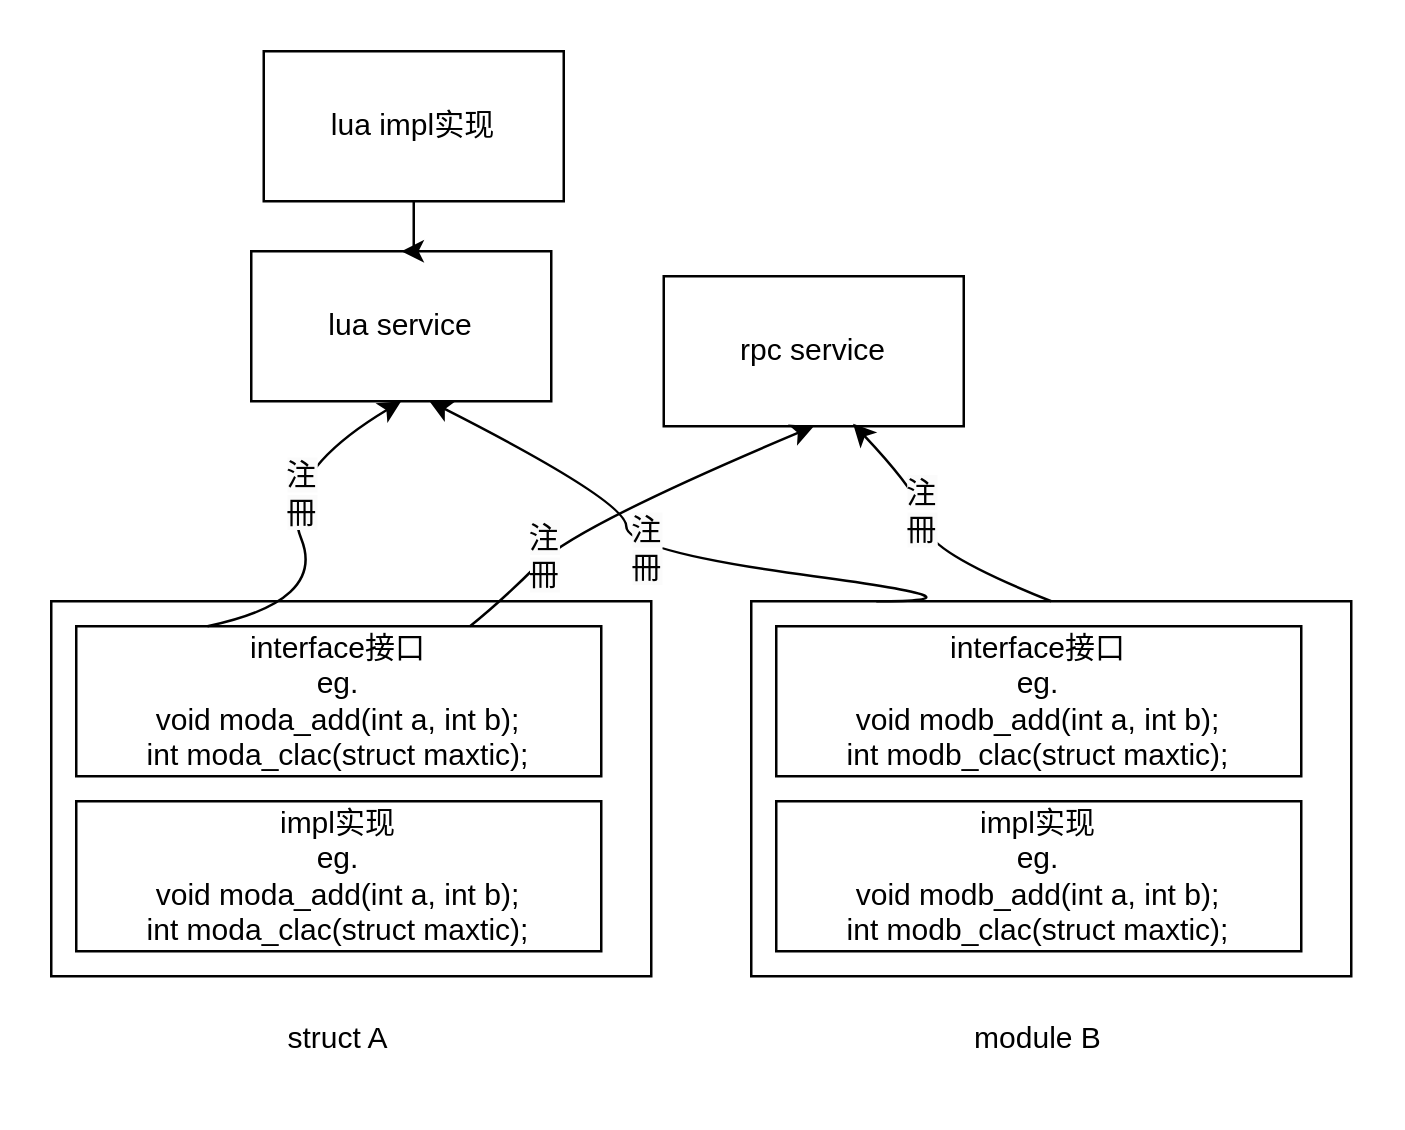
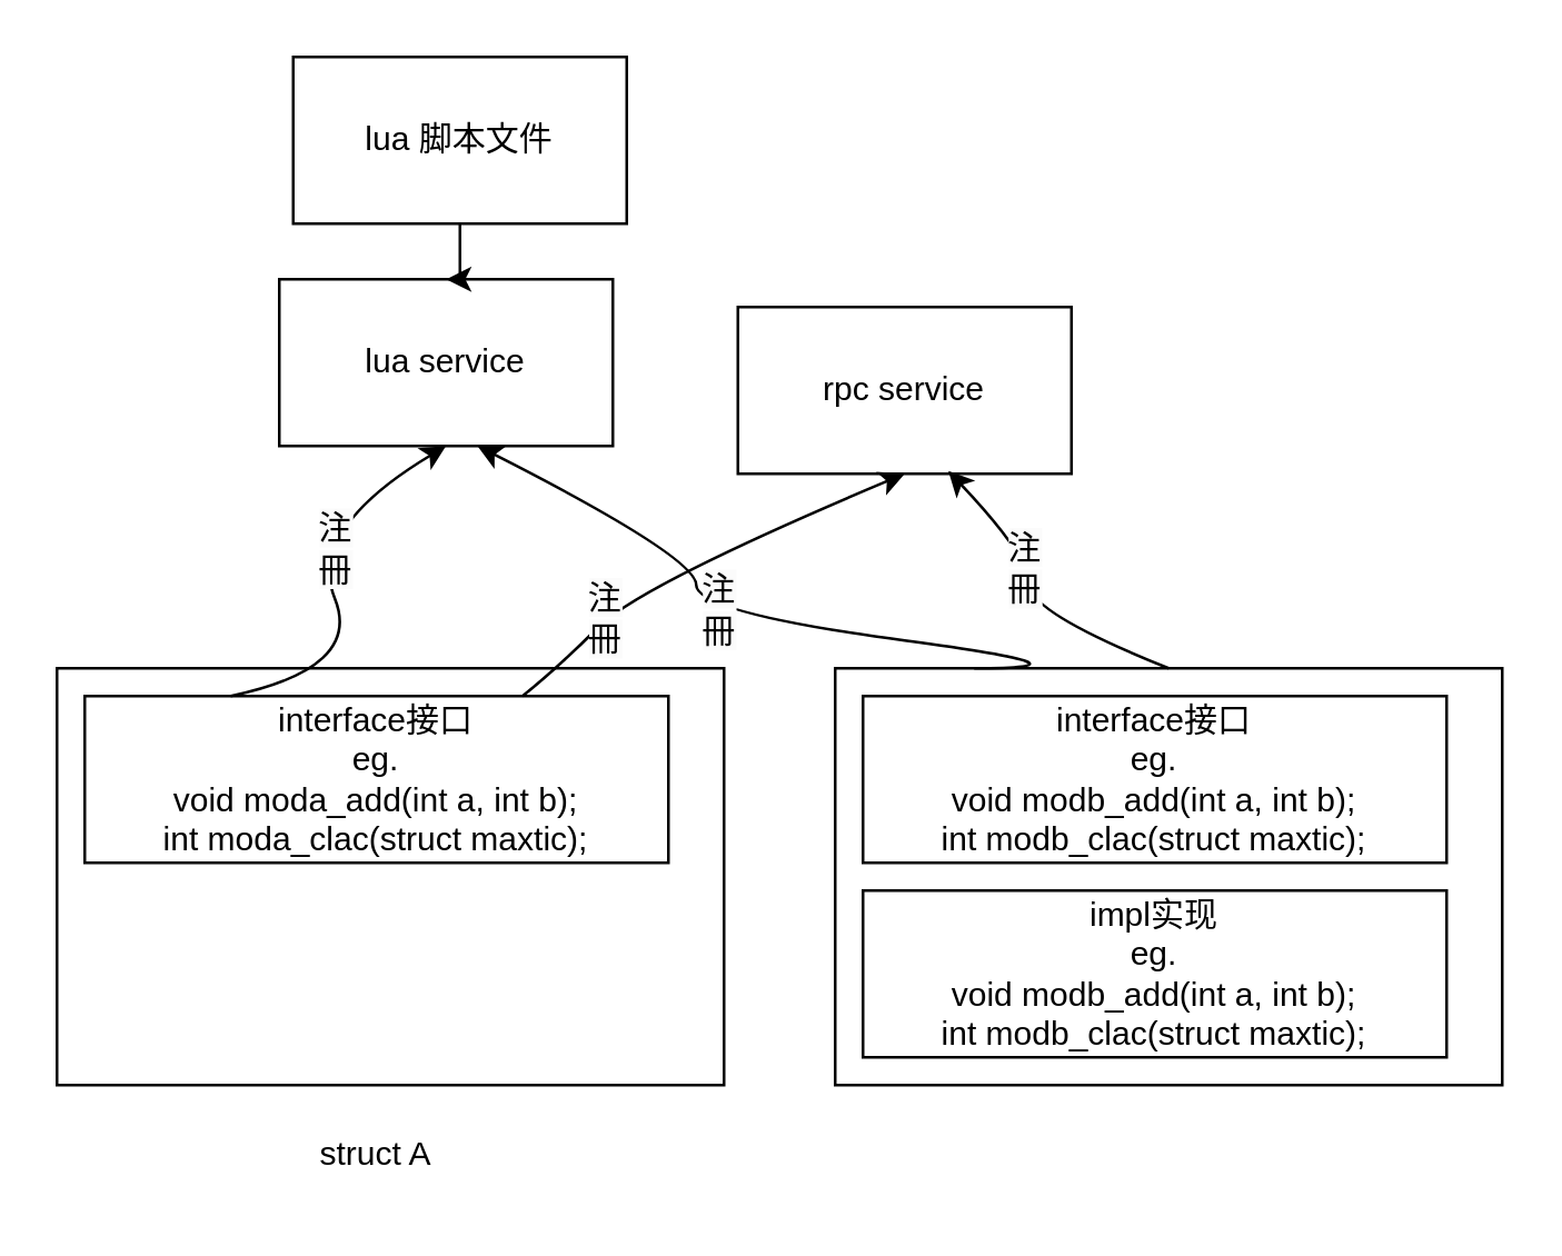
- <mxCell id="21" value="lua impl实现" style="rounded=0;whiteSpace=wrap;html=1;" vertex="1" parent="1"><mxGeometry x="105" y="20" width="120" height="60" as="geometry" /></mxCell>
+ <mxCell id="21" value="lua 脚本文件" style="rounded=0;whiteSpace=wrap;html=1;" vertex="1" parent="1"><mxGeometry x="105" y="20" width="120" height="60" as="geometry" /></mxCell>
- <mxCell id="10" value="impl实现&lt;div&gt;eg.&lt;/div&gt;&lt;div&gt;void moda_add(int a, int b);&lt;/div&gt;&lt;div&gt;int moda_clac(struct maxtic);&lt;/div&gt;" style="rounded=0;whiteSpace=wrap;html=1;" vertex="1" parent="1"><mxGeometry x="30" y="320" width="210" height="60" as="geometry" /></mxCell>
- <mxCell id="15" value="module B" style="text;html=1;align=center;verticalAlign=middle;whiteSpace=wrap;rounded=0;" vertex="1" parent="1"><mxGeometry x="385" y="400" width="60" height="30" as="geometry" /></mxCell>
